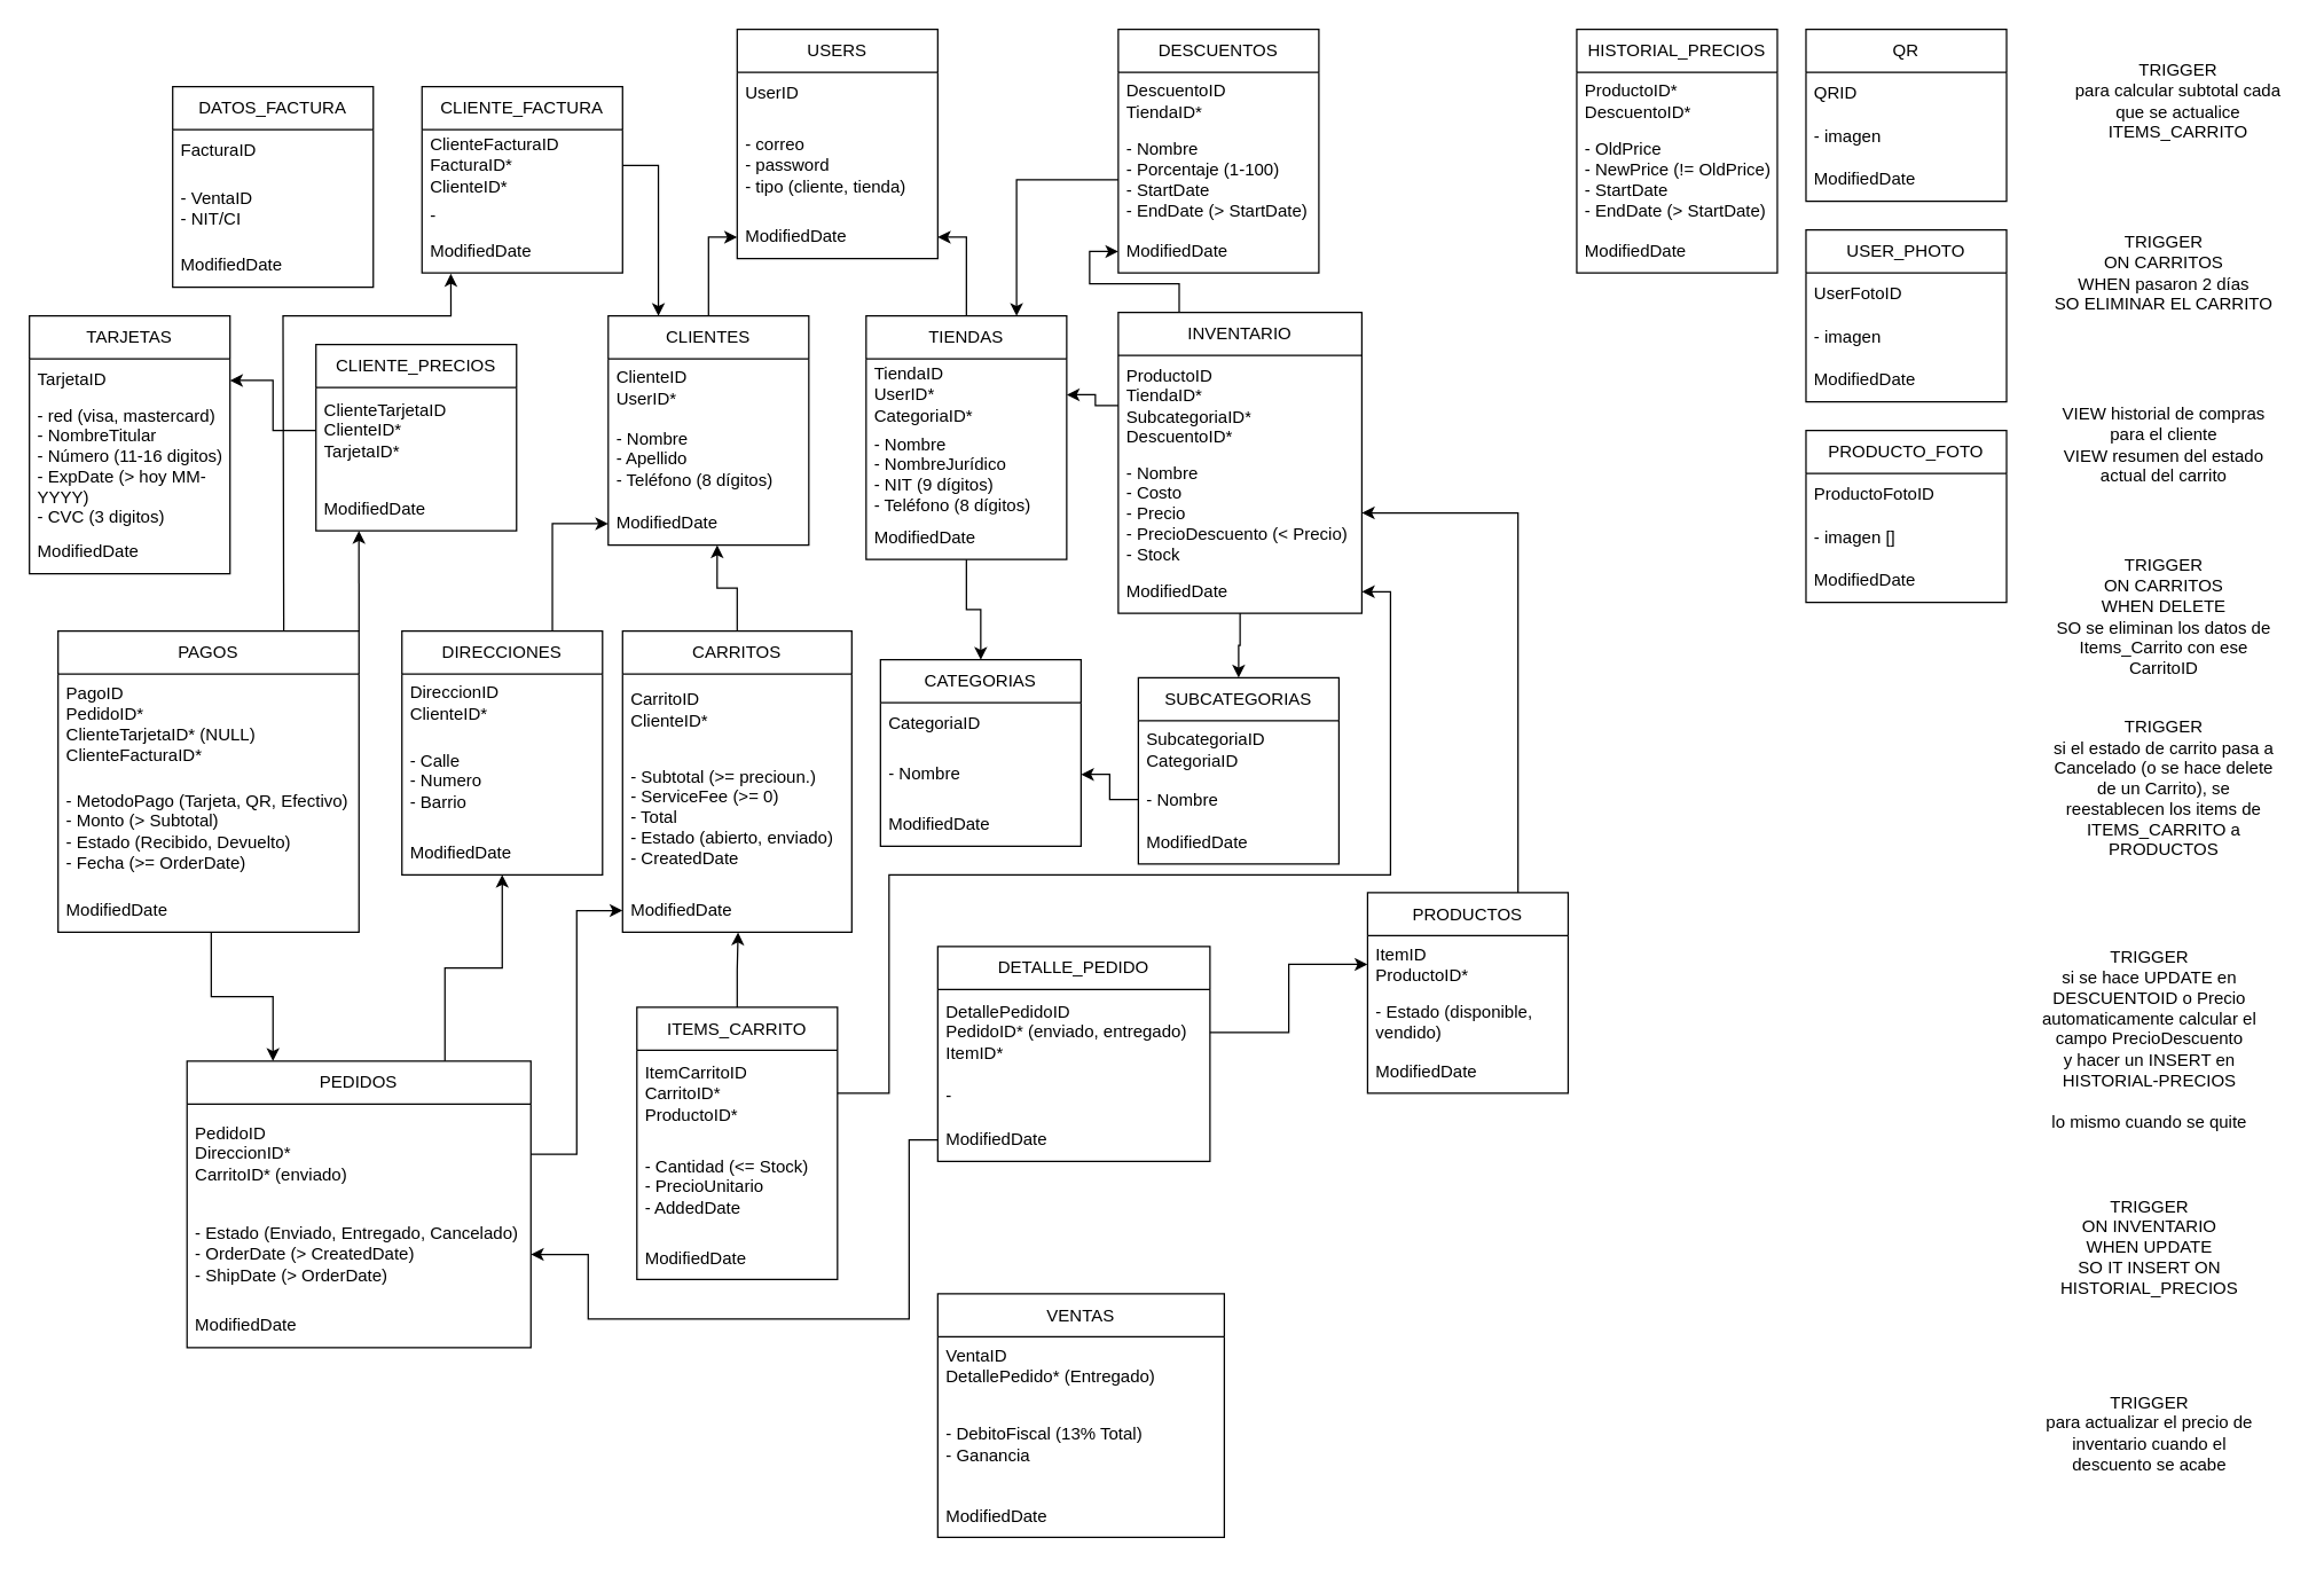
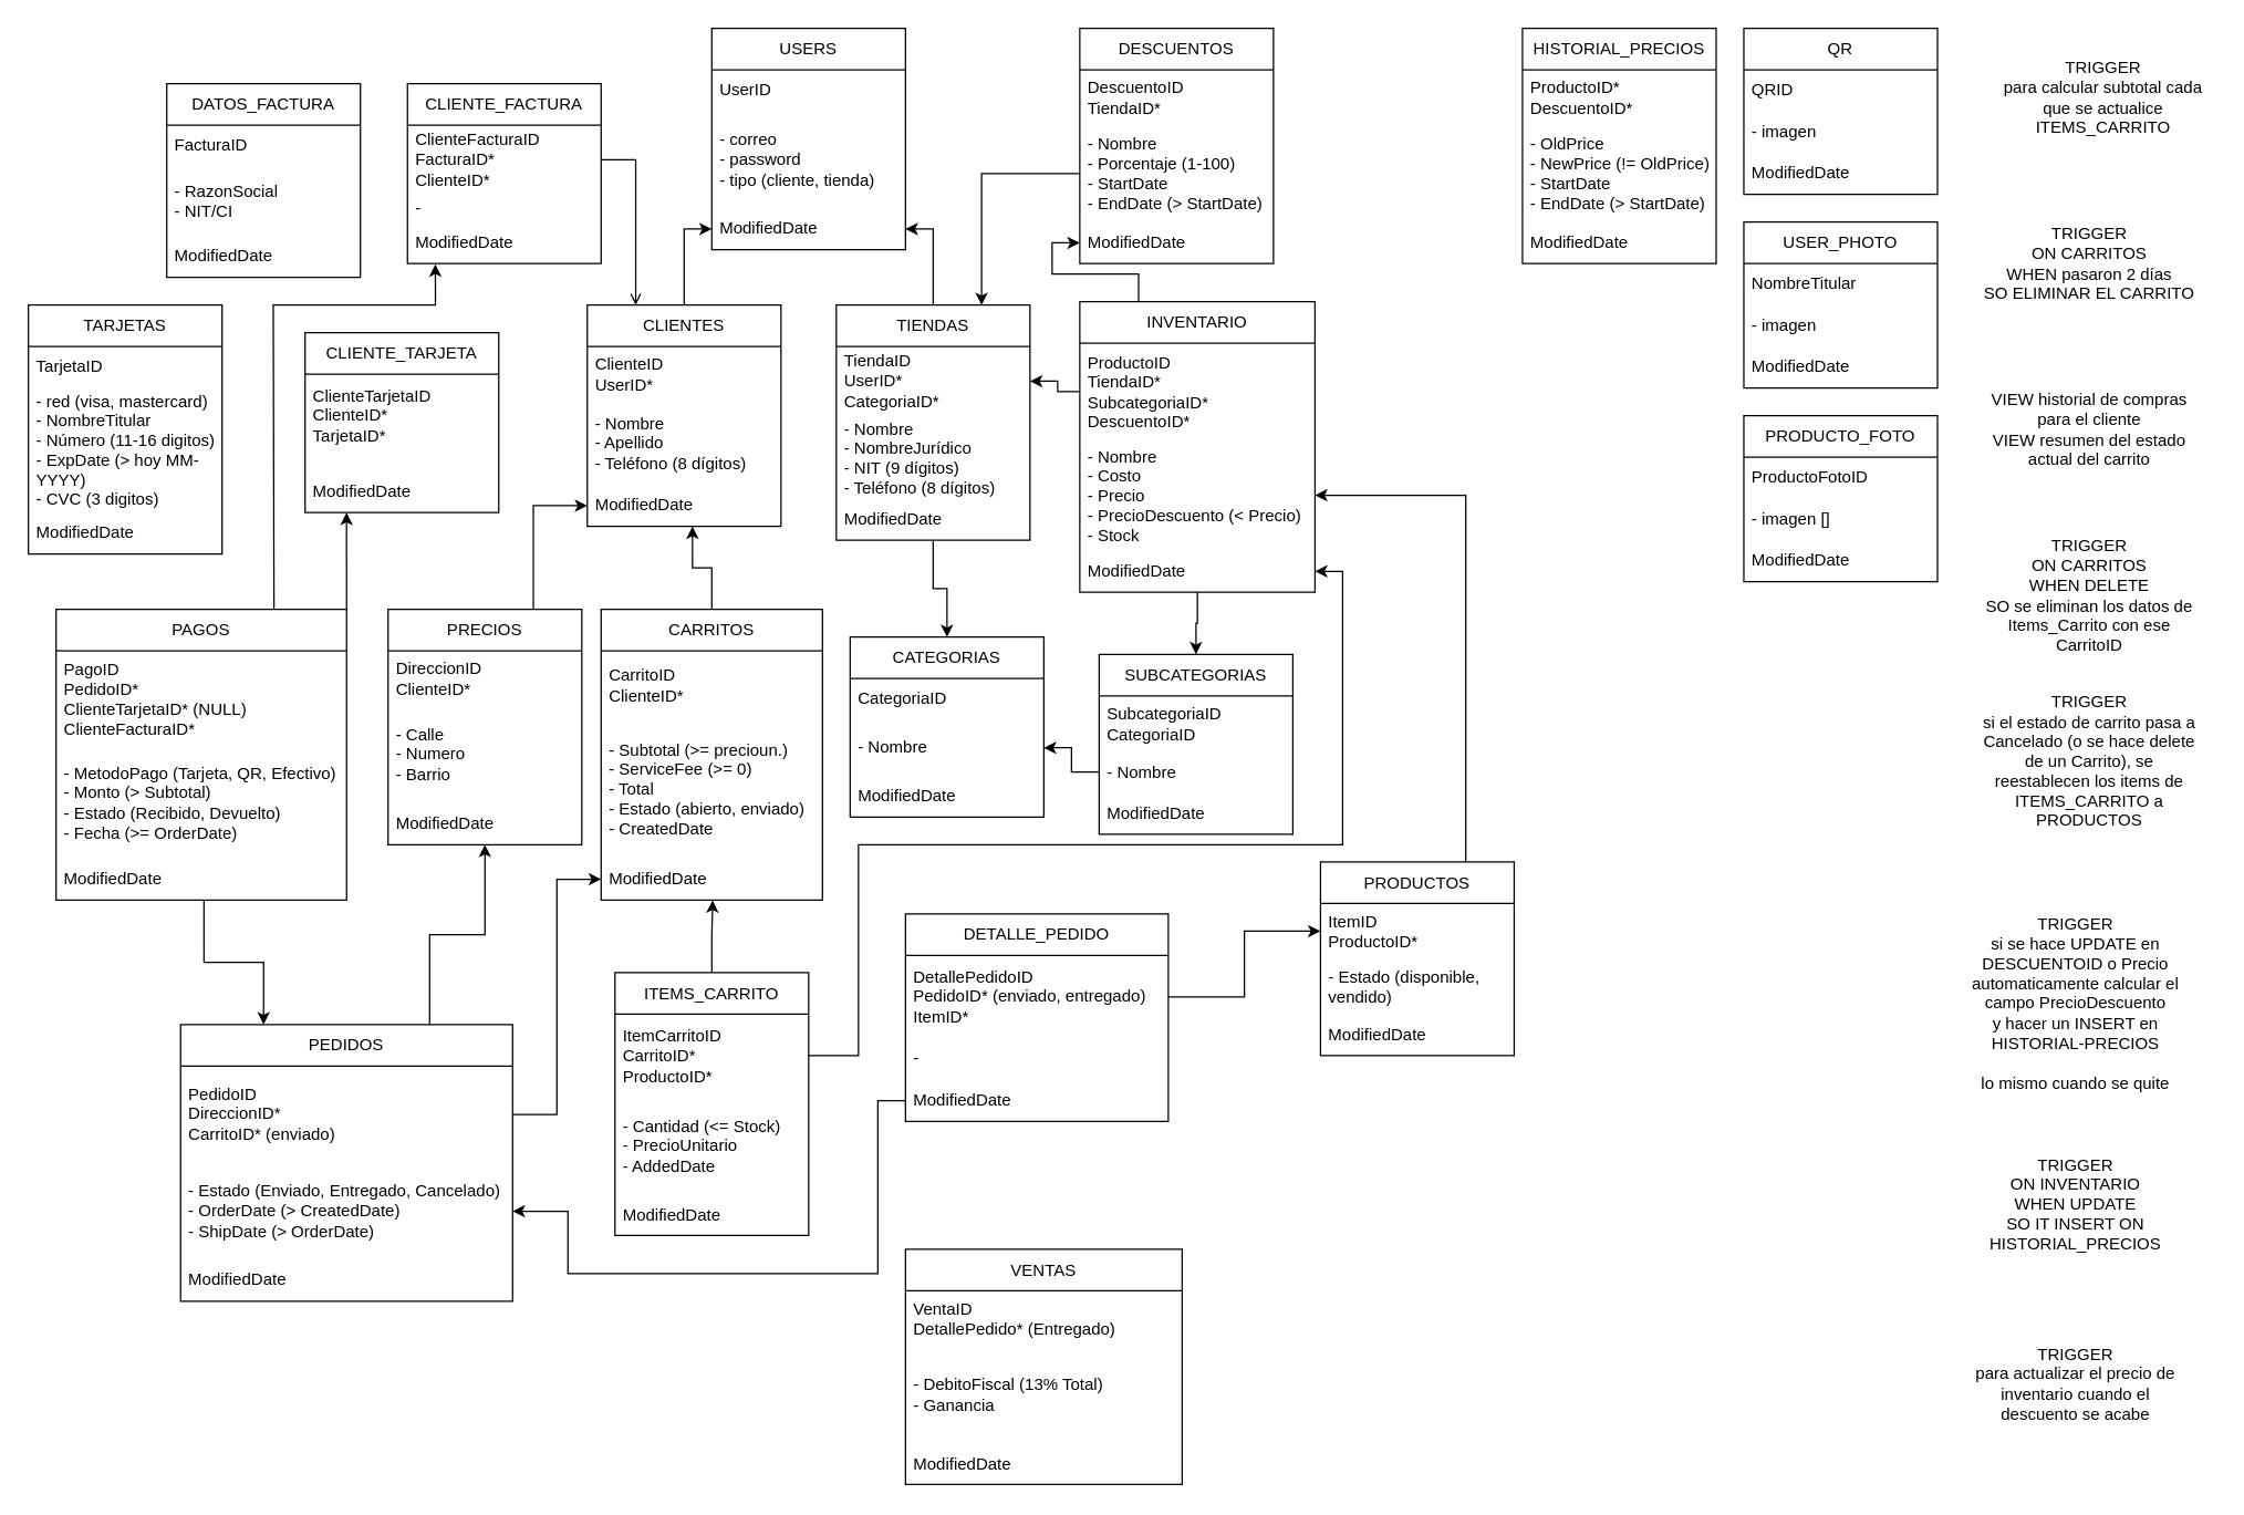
- <mxCell id="78" value="&lt;div&gt;&lt;span style=&quot;background-color: transparent; color: light-dark(rgb(0, 0, 0), rgb(255, 255, 255));&quot;&gt;- VentaID&lt;/span&gt;&lt;/div&gt;&lt;div&gt;- NIT/CI&lt;/div&gt;" style="text;strokeColor=none;fillColor=none;align=left;verticalAlign=middle;spacingLeft=4;spacingRight=4;overflow=hidden;points=[[0,0.5],[1,0.5]];portConstraint=eastwest;rotatable=0;whiteSpace=wrap;html=1;" vertex="1" parent="76"><mxGeometry y="60" width="140" height="50" as="geometry" /></mxCell>
+ <mxCell id="78" value="&lt;div&gt;&lt;span style=&quot;background-color: transparent; color: light-dark(rgb(0, 0, 0), rgb(255, 255, 255));&quot;&gt;- RazonSocial&lt;/span&gt;&lt;/div&gt;&lt;div&gt;- NIT/CI&lt;/div&gt;" style="text;strokeColor=none;fillColor=none;align=left;verticalAlign=middle;spacingLeft=4;spacingRight=4;overflow=hidden;points=[[0,0.5],[1,0.5]];portConstraint=eastwest;rotatable=0;whiteSpace=wrap;html=1;" vertex="1" parent="76"><mxGeometry y="60" width="140" height="50" as="geometry" /></mxCell>
- <mxCell id="69" value="UserFotoID" style="text;strokeColor=none;fillColor=none;align=left;verticalAlign=middle;spacingLeft=4;spacingRight=4;overflow=hidden;points=[[0,0.5],[1,0.5]];portConstraint=eastwest;rotatable=0;whiteSpace=wrap;html=1;" vertex="1" parent="68"><mxGeometry y="30" width="140" height="30" as="geometry" /></mxCell>
+ <mxCell id="69" value="NombreTitular" style="text;strokeColor=none;fillColor=none;align=left;verticalAlign=middle;spacingLeft=4;spacingRight=4;overflow=hidden;points=[[0,0.5],[1,0.5]];portConstraint=eastwest;rotatable=0;whiteSpace=wrap;html=1;" vertex="1" parent="68"><mxGeometry y="30" width="140" height="30" as="geometry" /></mxCell>
- <mxCell id="80" style="edgeStyle=orthogonalEdgeStyle;rounded=0;orthogonalLoop=1;jettySize=auto;html=1;exitX=1;exitY=0.5;exitDx=0;exitDy=0;entryX=0.25;entryY=0;entryDx=0;entryDy=0;" edge="1" parent="1" source="26" target="7"><mxGeometry relative="1" as="geometry" /></mxCell>
+ <mxCell id="80" style="edgeStyle=orthogonalEdgeStyle;rounded=0;orthogonalLoop=1;jettySize=auto;html=1;exitX=1;exitY=0.5;exitDx=0;exitDy=0;entryX=0.25;entryY=0;entryDx=0;entryDy=0;endArrow=open;" edge="1" parent="1" source="26" target="7"><mxGeometry relative="1" as="geometry" /></mxCell>
- <mxCell id="17" value="CLIENTE_PRECIOS" style="swimlane;fontStyle=0;childLayout=stackLayout;horizontal=1;startSize=30;horizontalStack=0;resizeParent=1;resizeParentMax=0;resizeLast=0;collapsible=1;marginBottom=0;whiteSpace=wrap;html=1;" vertex="1" parent="1"><mxGeometry x="220" y="240" width="140" height="130" as="geometry" /></mxCell>
+ <mxCell id="17" value="CLIENTE_TARJETA" style="swimlane;fontStyle=0;childLayout=stackLayout;horizontal=1;startSize=30;horizontalStack=0;resizeParent=1;resizeParentMax=0;resizeLast=0;collapsible=1;marginBottom=0;whiteSpace=wrap;html=1;" vertex="1" parent="1"><mxGeometry x="220" y="240" width="140" height="130" as="geometry" /></mxCell>
- <mxCell id="117" style="edgeStyle=orthogonalEdgeStyle;rounded=0;orthogonalLoop=1;jettySize=auto;html=1;exitX=0;exitY=0.5;exitDx=0;exitDy=0;" edge="1" parent="1" source="18" target="22"><mxGeometry relative="1" as="geometry" /></mxCell>
- <mxCell id="98" value="DIRECCIONES" style="swimlane;fontStyle=0;childLayout=stackLayout;horizontal=1;startSize=30;horizontalStack=0;resizeParent=1;resizeParentMax=0;resizeLast=0;collapsible=1;marginBottom=0;whiteSpace=wrap;html=1;" vertex="1" parent="1"><mxGeometry x="280" y="440" width="140" height="170" as="geometry" /></mxCell>
+ <mxCell id="98" value="PRECIOS" style="swimlane;fontStyle=0;childLayout=stackLayout;horizontal=1;startSize=30;horizontalStack=0;resizeParent=1;resizeParentMax=0;resizeLast=0;collapsible=1;marginBottom=0;whiteSpace=wrap;html=1;" vertex="1" parent="1"><mxGeometry x="280" y="440" width="140" height="170" as="geometry" /></mxCell>
